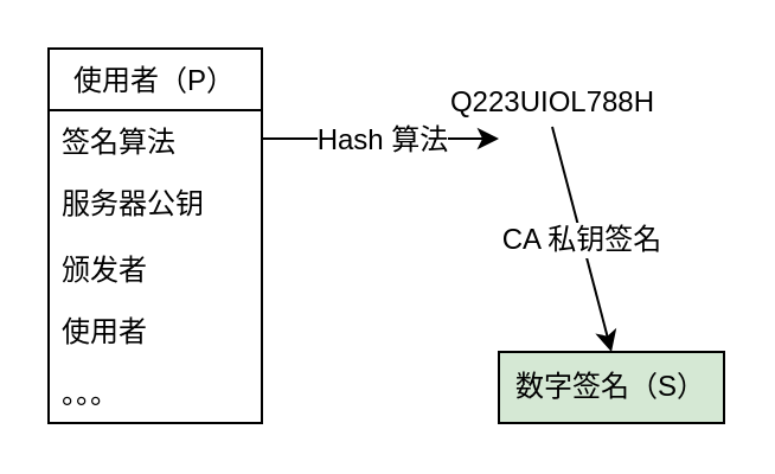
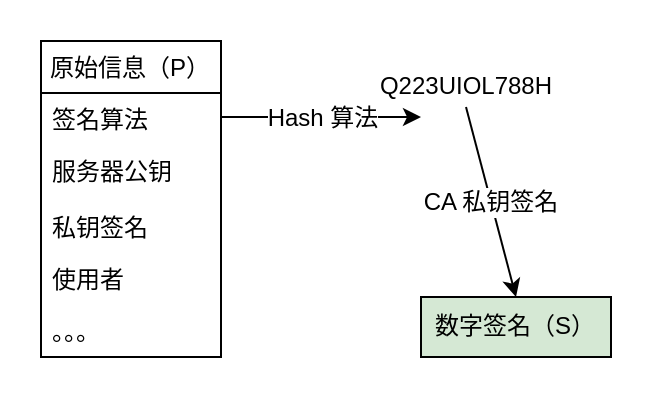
- <mxCell id="2" value="使用者（P）" style="swimlane;fontStyle=0;childLayout=stackLayout;horizontal=1;startSize=26;fillColor=none;horizontalStack=0;resizeParent=1;resizeParentMax=0;resizeLast=0;collapsible=1;marginBottom=0;fontSize=12;" parent="1" vertex="1"><mxGeometry x="20" y="20" width="90" height="158" as="geometry"><mxRectangle x="340" y="180" width="50" height="26" as="alternateBounds" /></mxGeometry></mxCell>
+ <mxCell id="2" value="原始信息（P）" style="swimlane;fontStyle=0;childLayout=stackLayout;horizontal=1;startSize=26;fillColor=none;horizontalStack=0;resizeParent=1;resizeParentMax=0;resizeLast=0;collapsible=1;marginBottom=0;fontSize=12;" parent="1" vertex="1"><mxGeometry x="20" y="20" width="90" height="158" as="geometry"><mxRectangle x="340" y="180" width="50" height="26" as="alternateBounds" /></mxGeometry></mxCell>
- <mxCell id="5" value="颁发者" style="text;strokeColor=none;fillColor=none;align=left;verticalAlign=top;spacingLeft=4;spacingRight=4;overflow=hidden;rotatable=0;points=[[0,0.5],[1,0.5]];portConstraint=eastwest;fontSize=12;" parent="2" vertex="1"><mxGeometry y="80" width="90" height="26" as="geometry" /></mxCell>
+ <mxCell id="5" value="私钥签名" style="text;strokeColor=none;fillColor=none;align=left;verticalAlign=top;spacingLeft=4;spacingRight=4;overflow=hidden;rotatable=0;points=[[0,0.5],[1,0.5]];portConstraint=eastwest;fontSize=12;" parent="2" vertex="1"><mxGeometry y="80" width="90" height="26" as="geometry" /></mxCell>
